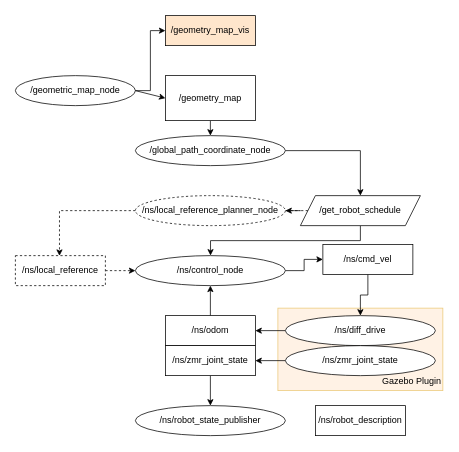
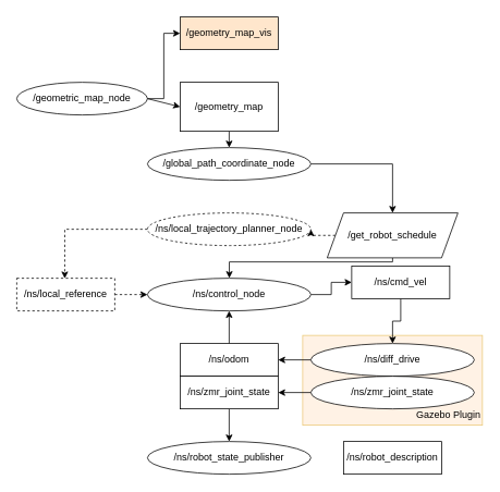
- <mxCell id="29" value="/ns/local_reference_planner_node" style="ellipse;whiteSpace=wrap;html=1;dashed=1;" vertex="1" parent="1"><mxGeometry x="180" y="260" width="200" height="40" as="geometry" /></mxCell>
+ <mxCell id="29" value="/ns/local_trajectory_planner_node" style="ellipse;whiteSpace=wrap;html=1;dashed=1;" vertex="1" parent="1"><mxGeometry x="180" y="260" width="200" height="40" as="geometry" /></mxCell>
- <mxCell id="13" value="/get_robot_schedule" style="shape=parallelogram;perimeter=parallelogramPerimeter;whiteSpace=wrap;html=1;fixedSize=1;" vertex="1" parent="1"><mxGeometry x="400" y="260" width="160" height="40" as="geometry" /></mxCell>
+ <mxCell id="13" value="/get_robot_schedule" style="shape=parallelogram;perimeter=parallelogramPerimeter;whiteSpace=wrap;html=1;fixedSize=1;" vertex="1" parent="1"><mxGeometry x="400" y="260" width="160" height="55" as="geometry" /></mxCell>
